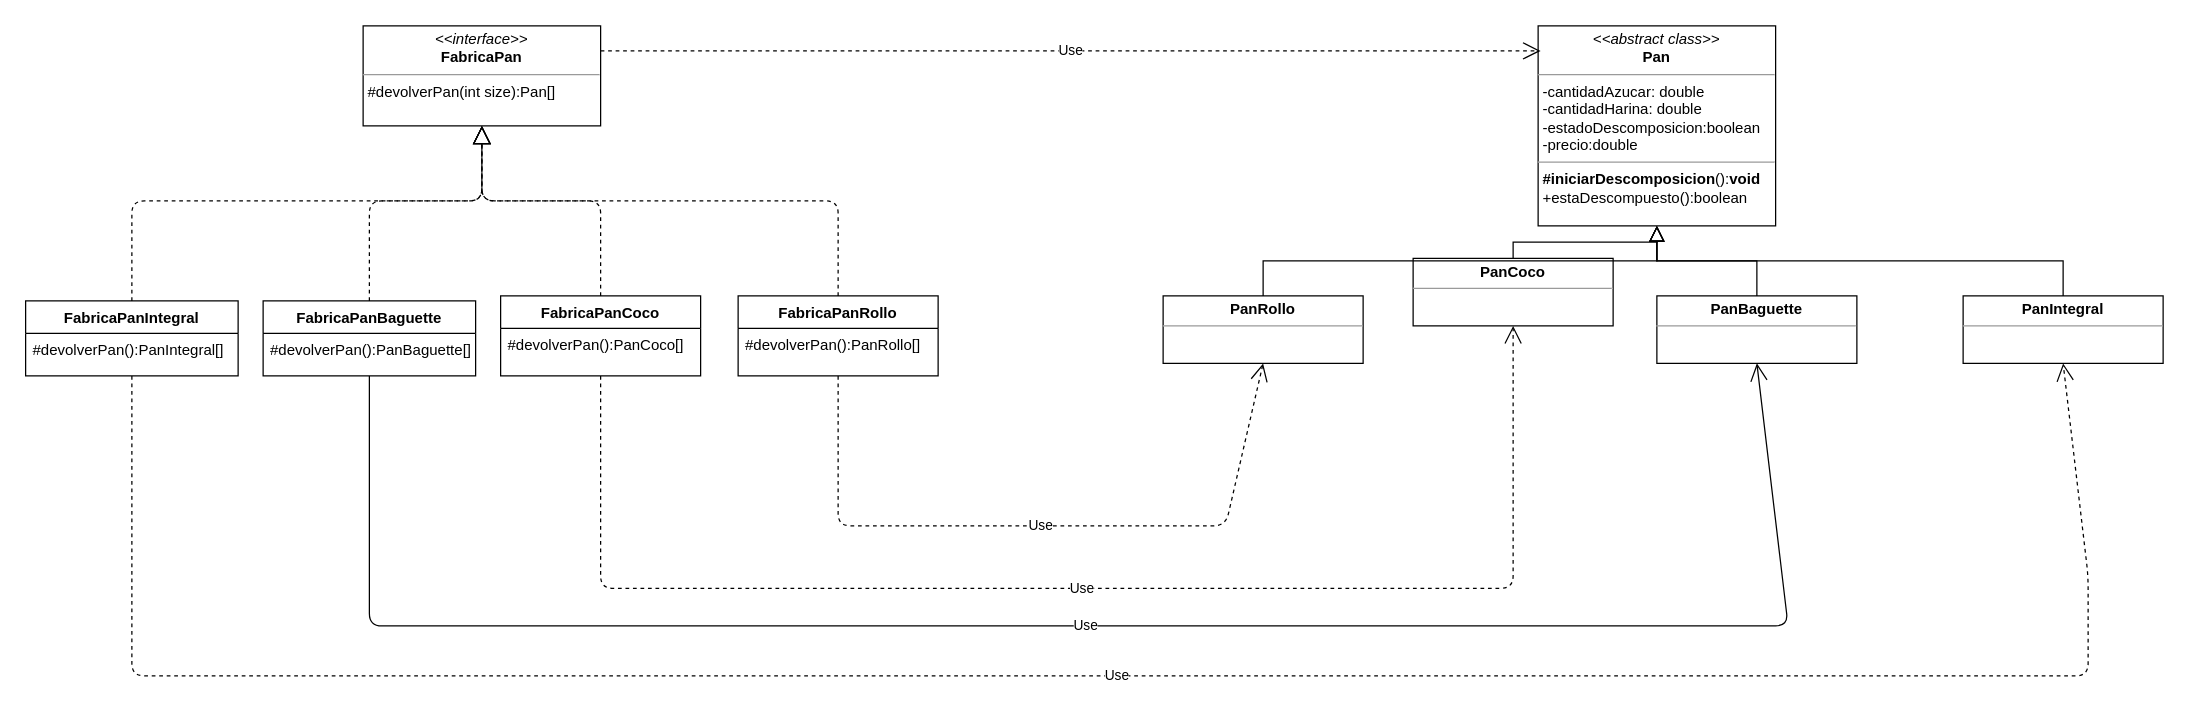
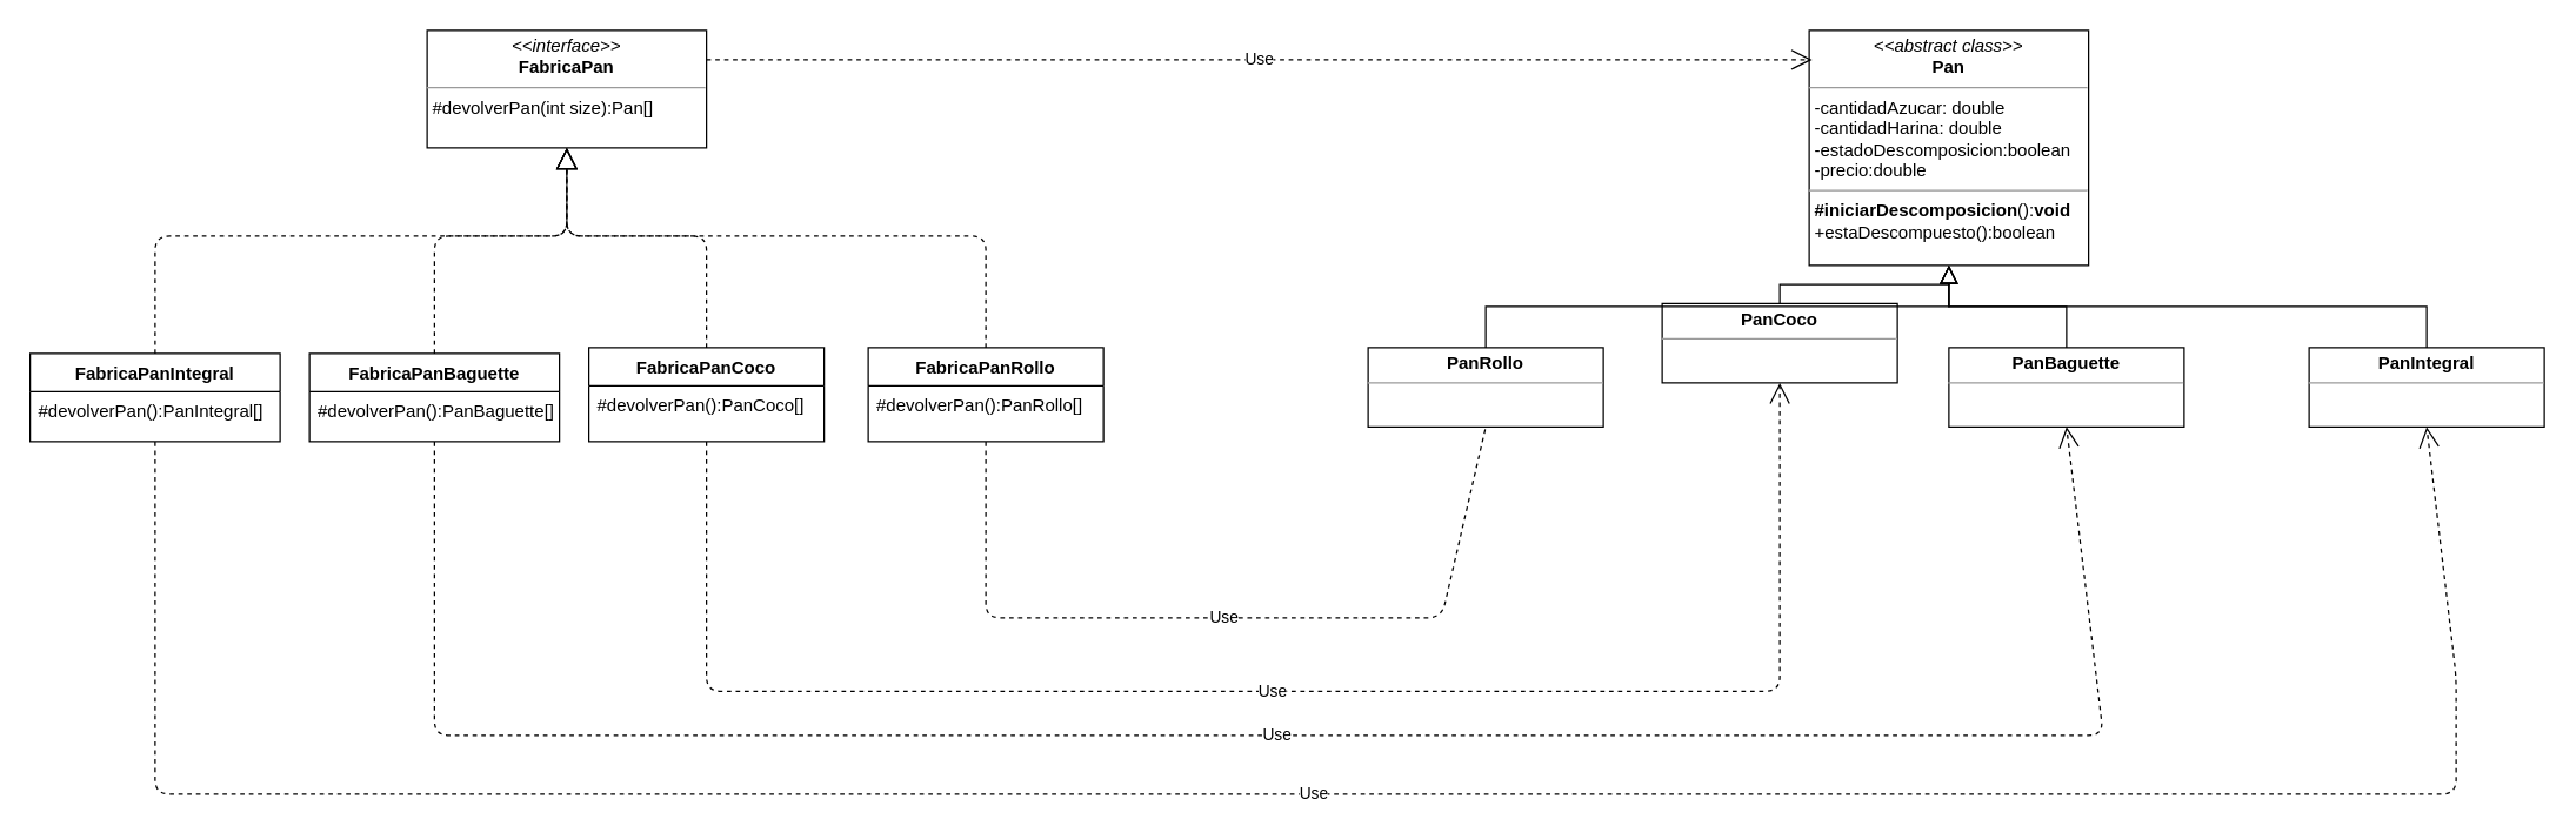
- <mxCell id="23" value="Use" style="endArrow=open;endSize=12;dashed=1;html=1;exitX=0.5;exitY=1;exitDx=0;exitDy=0;entryX=0.5;entryY=1;entryDx=0;entryDy=0;" edge="1" parent="1" source="10" target="12"><mxGeometry width="160" relative="1" as="geometry"><mxPoint x="830" y="300" as="sourcePoint" /><mxPoint x="990" y="300" as="targetPoint" /><Array as="points"><mxPoint x="670" y="420" /><mxPoint x="980" y="420" /></Array></mxGeometry></mxCell>
+ <mxCell id="23" value="Use" style="endArrow=none;endSize=12;dashed=1;html=1;exitX=0.5;exitY=1;exitDx=0;exitDy=0;entryX=0.5;entryY=1;entryDx=0;entryDy=0;" edge="1" parent="1" source="10" target="12"><mxGeometry width="160" relative="1" as="geometry"><mxPoint x="830" y="300" as="sourcePoint" /><mxPoint x="990" y="300" as="targetPoint" /><Array as="points"><mxPoint x="670" y="420" /><mxPoint x="980" y="420" /></Array></mxGeometry></mxCell>
- <mxCell id="21" value="Use" style="endArrow=open;endSize=12;dashed=0;html=1;exitX=0.5;exitY=1;exitDx=0;exitDy=0;entryX=0.5;entryY=1;entryDx=0;entryDy=0;" edge="1" parent="1" source="6" target="14"><mxGeometry width="160" relative="1" as="geometry"><mxPoint x="360" y="300" as="sourcePoint" /><mxPoint x="520" y="300" as="targetPoint" /><Array as="points"><mxPoint x="295" y="500" /><mxPoint x="1430" y="500" /></Array></mxGeometry></mxCell>
+ <mxCell id="21" value="Use" style="endArrow=open;endSize=12;dashed=1;html=1;exitX=0.5;exitY=1;exitDx=0;exitDy=0;entryX=0.5;entryY=1;entryDx=0;entryDy=0;" edge="1" parent="1" source="6" target="14"><mxGeometry width="160" relative="1" as="geometry"><mxPoint x="360" y="300" as="sourcePoint" /><mxPoint x="520" y="300" as="targetPoint" /><Array as="points"><mxPoint x="295" y="500" /><mxPoint x="1430" y="500" /></Array></mxGeometry></mxCell>
